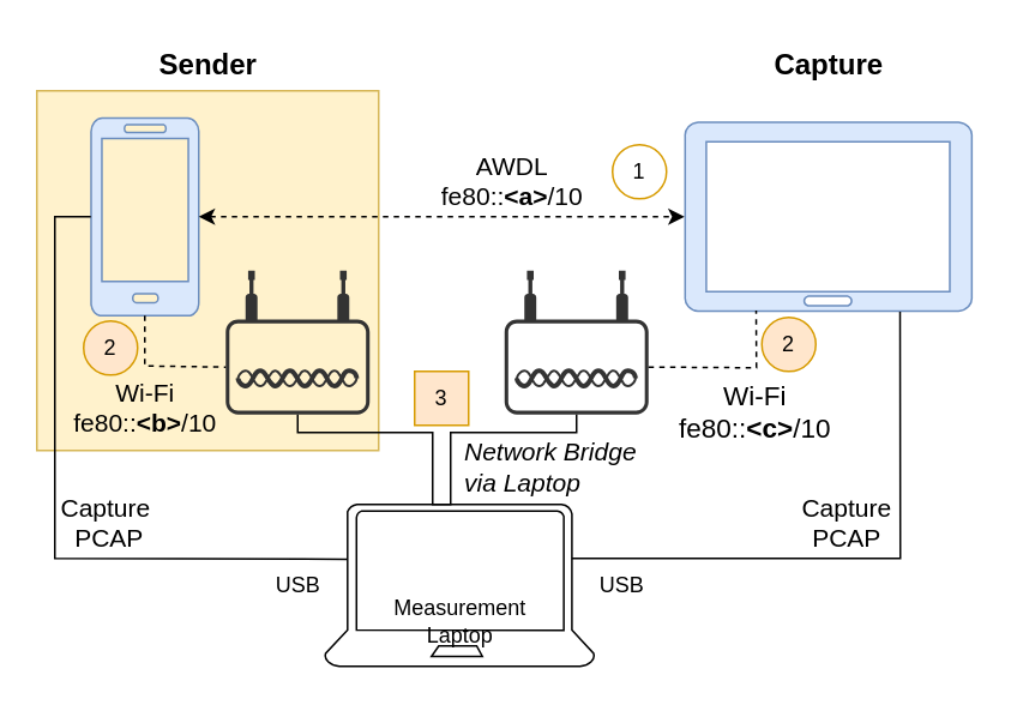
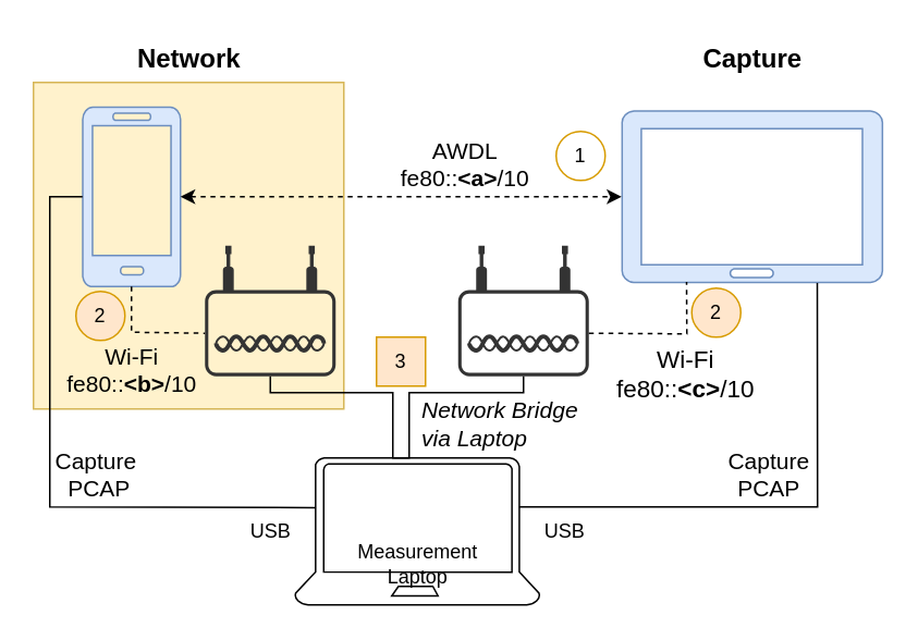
- <mxCell id="6" value="Sender" style="text;html=1;align=center;verticalAlign=middle;resizable=0;points=[];autosize=1;strokeColor=none;fillColor=none;fontSize=16;fontStyle=1" parent="1" vertex="1"><mxGeometry x="75" y="20" width="80" height="30" as="geometry" /></mxCell>
+ <mxCell id="6" value="Network" style="text;html=1;align=center;verticalAlign=middle;resizable=0;points=[];autosize=1;strokeColor=none;fillColor=none;fontSize=16;fontStyle=1" parent="1" vertex="1"><mxGeometry x="75" y="20" width="80" height="30" as="geometry" /></mxCell>
